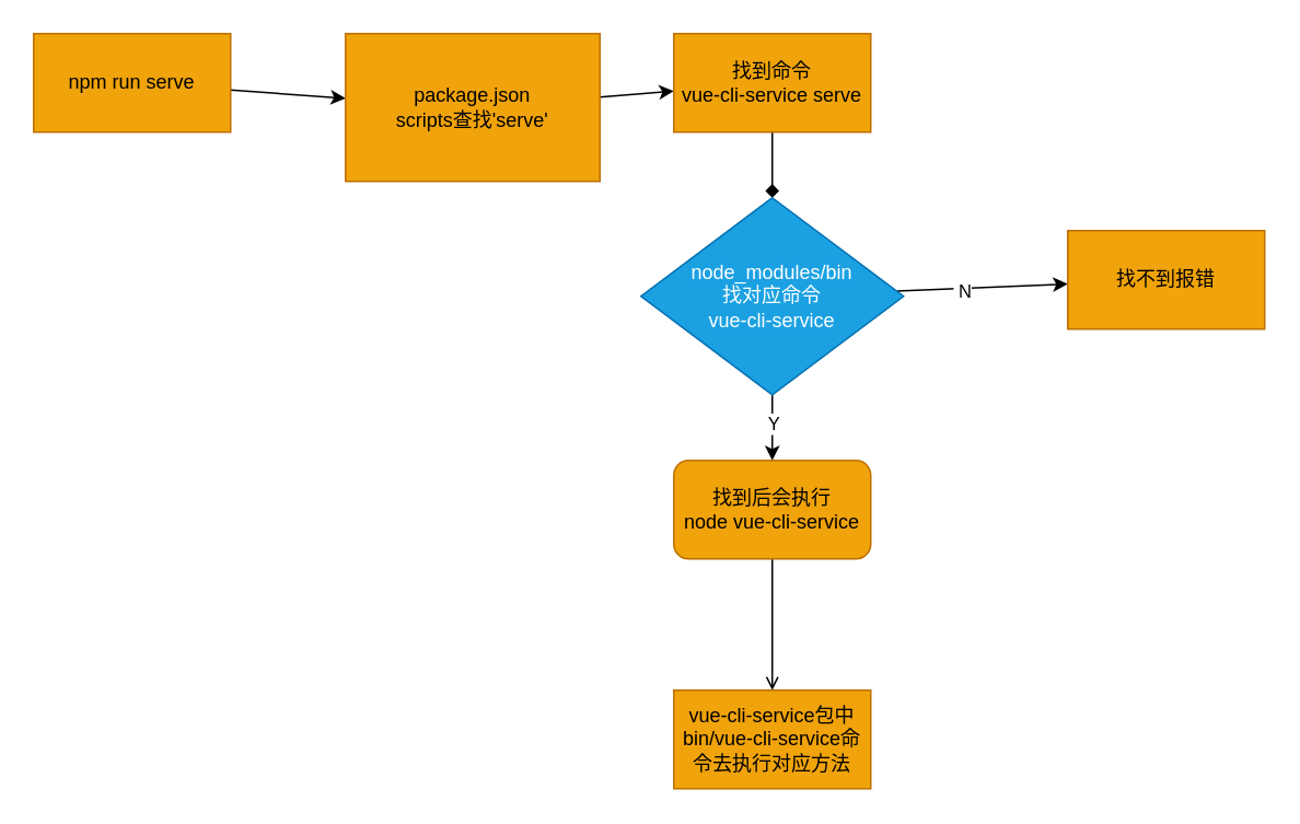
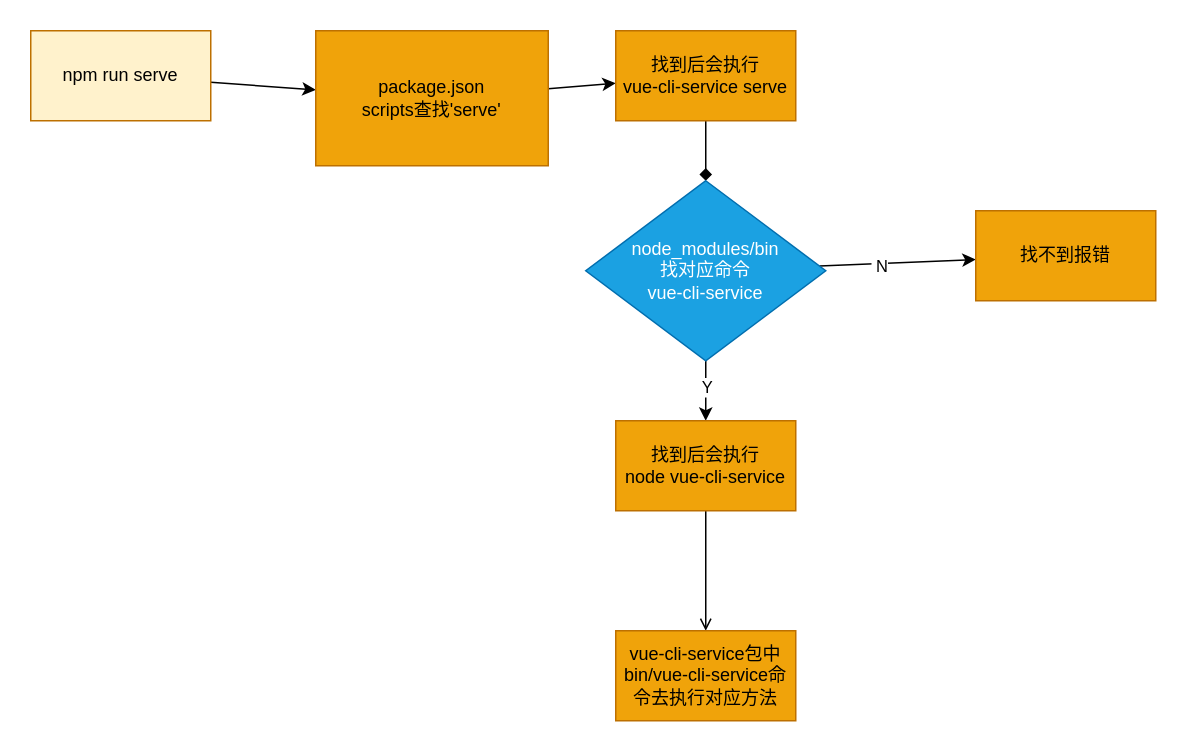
- <mxCell id="3" value="npm run serve" style="rounded=0;whiteSpace=wrap;html=1;fillColor=#f0a30a;fontColor=#000000;strokeColor=#BD7000;" vertex="1" parent="1"><mxGeometry x="20" y="20" width="120" height="60" as="geometry" /></mxCell>
+ <mxCell id="3" value="npm run serve" style="rounded=0;whiteSpace=wrap;html=1;fillColor=#fff2cc;fontColor=#000000;strokeColor=#BD7000;" vertex="1" parent="1"><mxGeometry x="20" y="20" width="120" height="60" as="geometry" /></mxCell>
- <mxCell id="7" value="找到命令&lt;br&gt;vue-cli-service serve" style="whiteSpace=wrap;html=1;rounded=0;fillColor=#f0a30a;fontColor=#000000;strokeColor=#BD7000;" vertex="1" parent="1"><mxGeometry x="410" y="20" width="120" height="60" as="geometry" /></mxCell>
+ <mxCell id="7" value="找到后会执行&lt;br&gt;vue-cli-service serve" style="whiteSpace=wrap;html=1;rounded=0;fillColor=#f0a30a;fontColor=#000000;strokeColor=#BD7000;" vertex="1" parent="1"><mxGeometry x="410" y="20" width="120" height="60" as="geometry" /></mxCell>
- <mxCell id="15" value="找到后会执行&lt;br&gt;node vue-cli-service" style="whiteSpace=wrap;html=1;fillColor=#f0a30a;fontColor=#000000;strokeColor=#BD7000;rounded=1;" vertex="1" parent="1"><mxGeometry x="410" y="280" width="120" height="60" as="geometry" /></mxCell>
+ <mxCell id="15" value="找到后会执行&lt;br&gt;node vue-cli-service" style="whiteSpace=wrap;html=1;rounded=0;fillColor=#f0a30a;fontColor=#000000;strokeColor=#BD7000;" vertex="1" parent="1"><mxGeometry x="410" y="280" width="120" height="60" as="geometry" /></mxCell>
